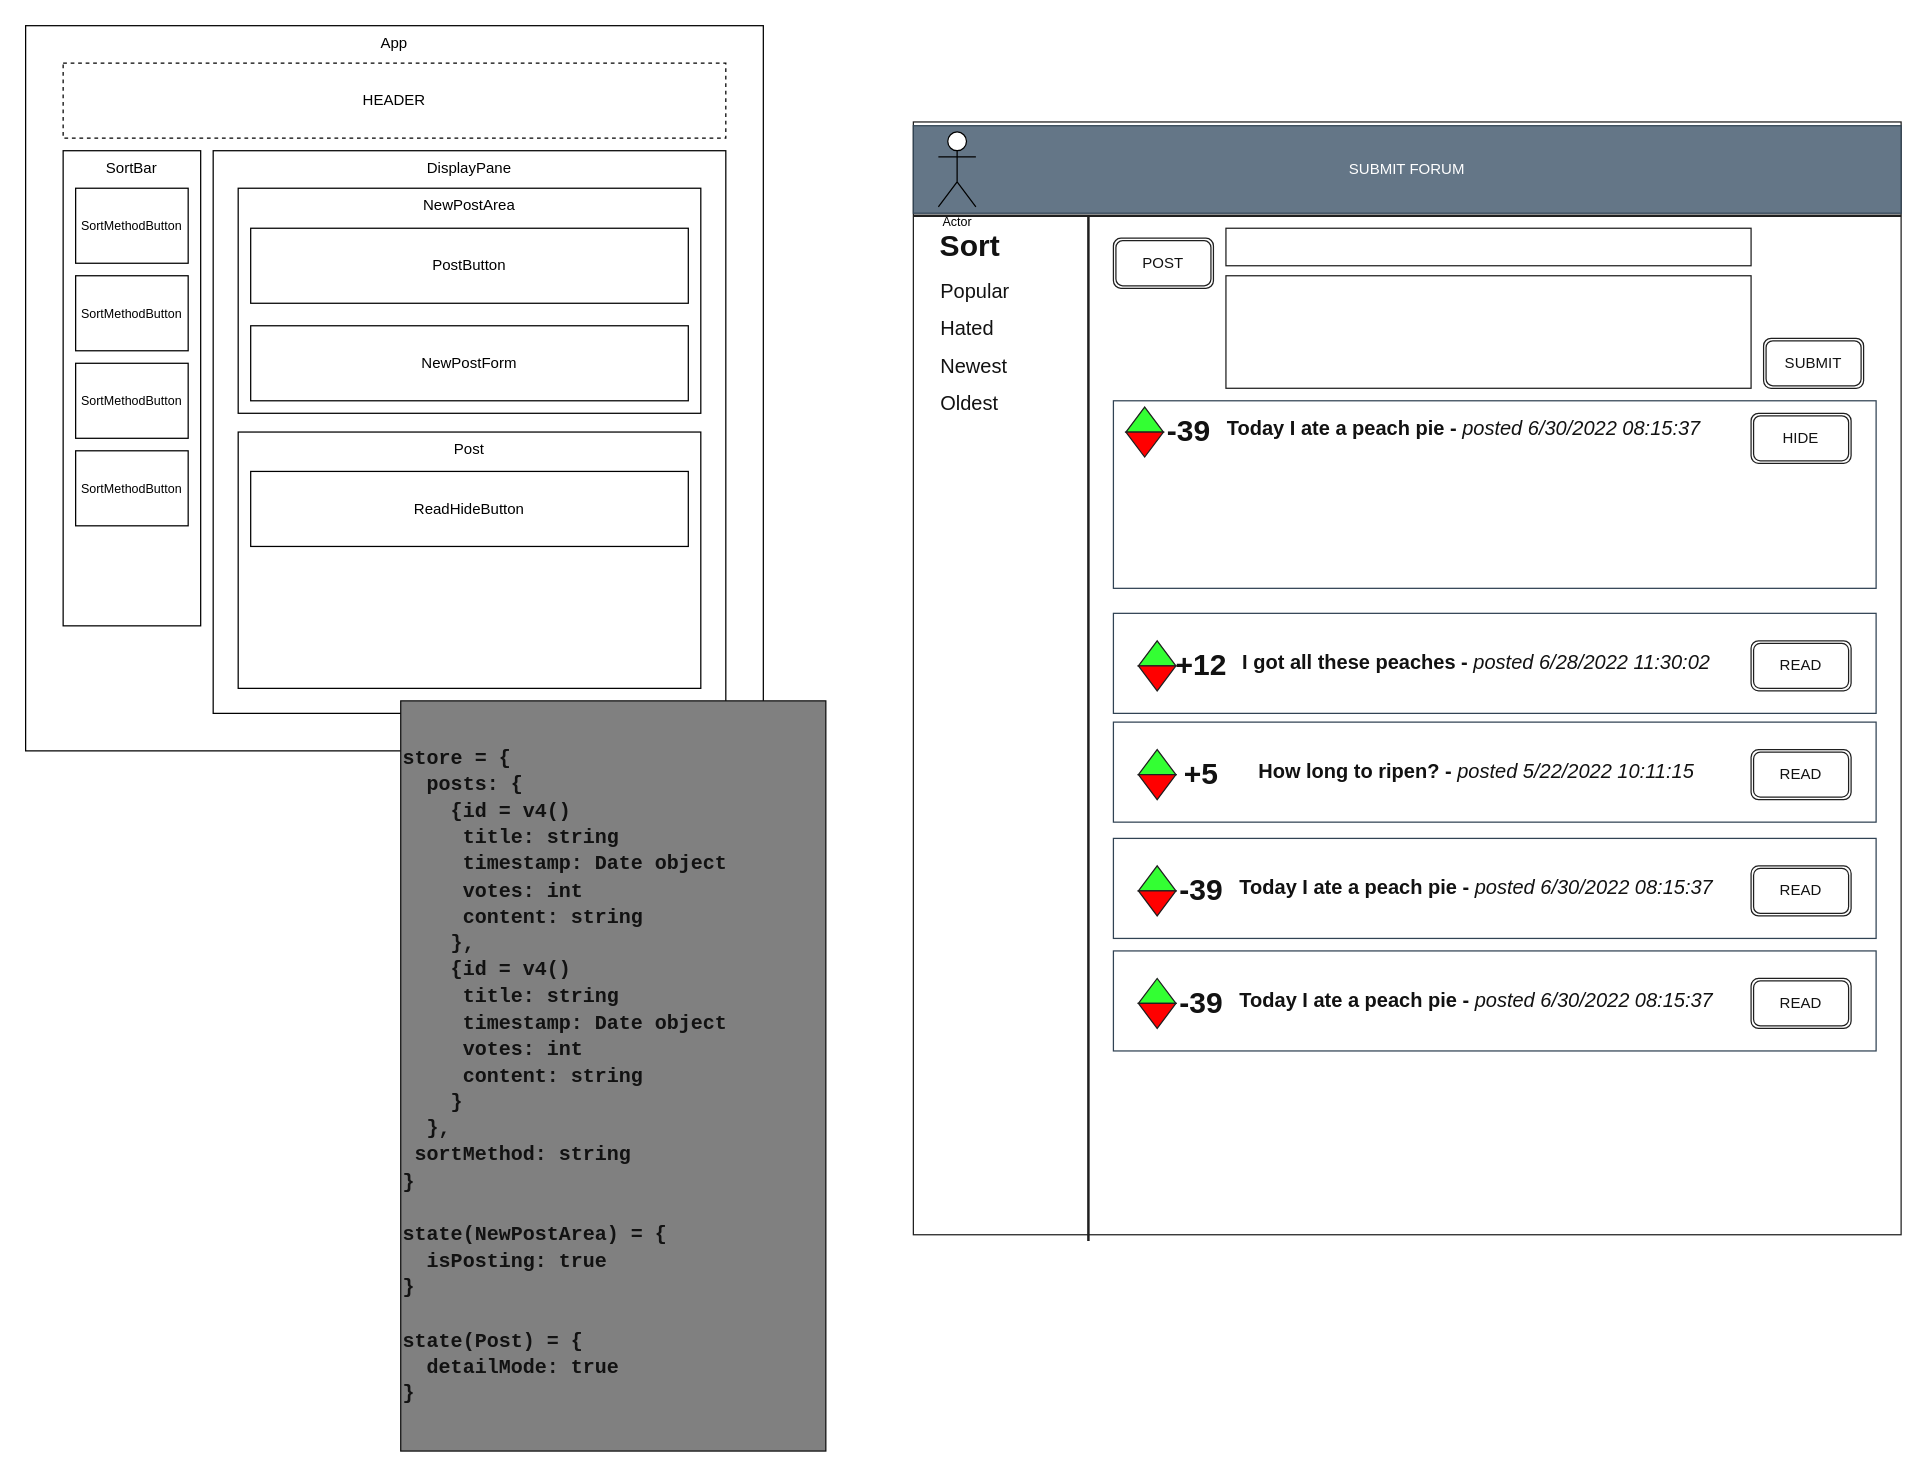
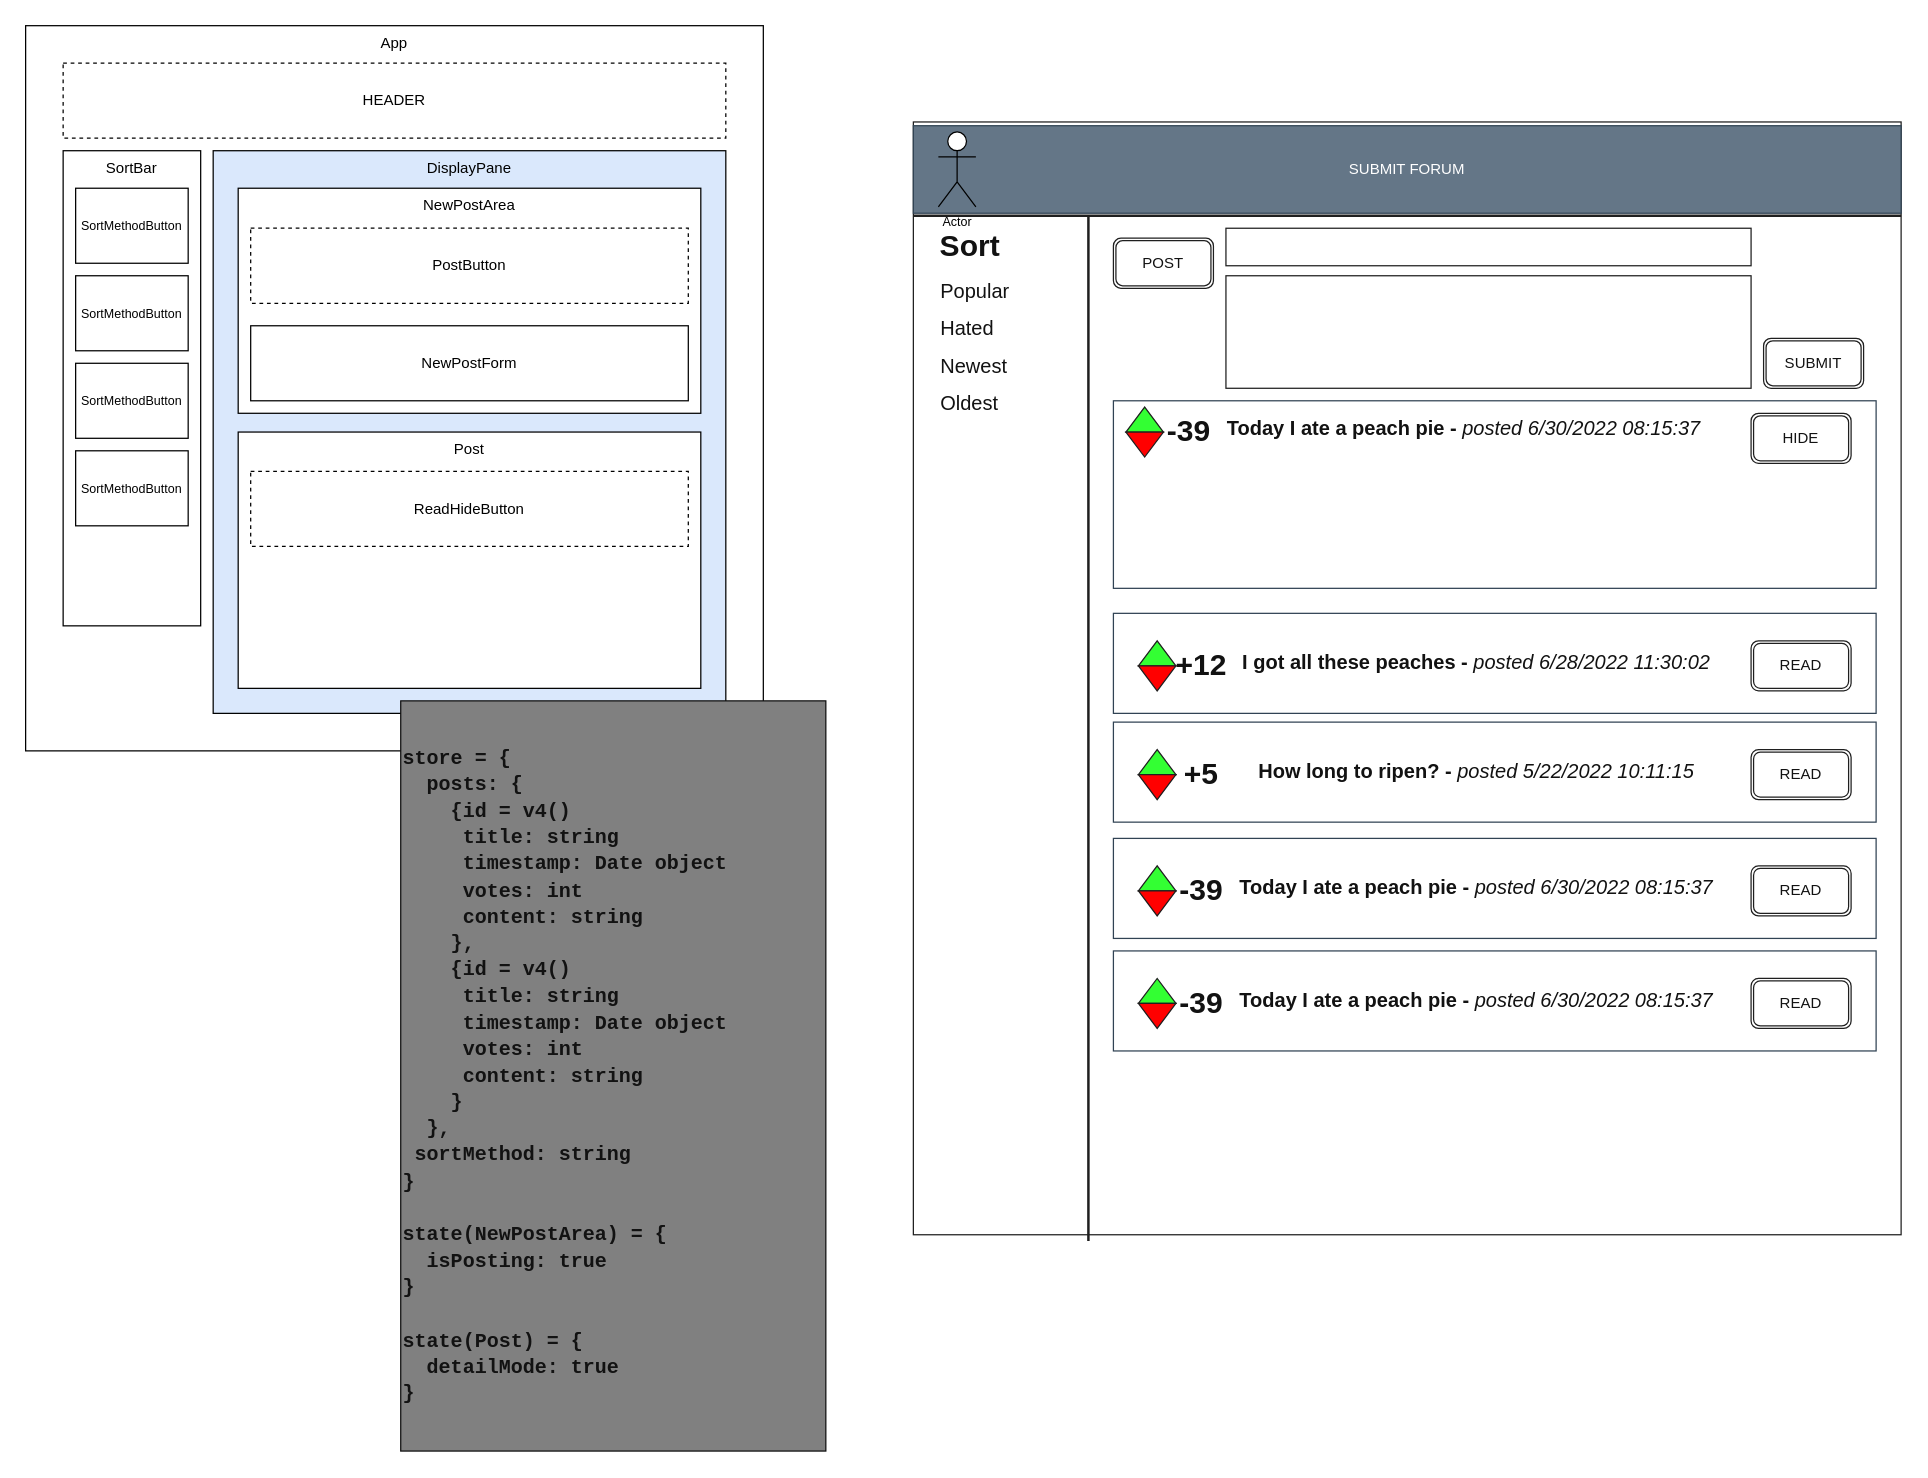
- <mxCell id="5" value="DisplayPane" style="rounded=0;whiteSpace=wrap;html=1;verticalAlign=top;" parent="1" vertex="1"><mxGeometry x="170" y="120" width="410" height="450" as="geometry" /></mxCell>
+ <mxCell id="5" value="DisplayPane" style="rounded=0;whiteSpace=wrap;html=1;verticalAlign=top;fillColor=#dae8fc;" parent="1" vertex="1"><mxGeometry x="170" y="120" width="410" height="450" as="geometry" /></mxCell>
- <mxCell id="52" value="PostButton" style="rounded=0;whiteSpace=wrap;html=1;" parent="1" vertex="1"><mxGeometry x="200" y="182" width="350" height="60" as="geometry" /></mxCell>
+ <mxCell id="52" value="PostButton" style="rounded=0;whiteSpace=wrap;html=1;dashed=1;" parent="1" vertex="1"><mxGeometry x="200" y="182" width="350" height="60" as="geometry" /></mxCell>
- <mxCell id="53" value="ReadHideButton" style="rounded=0;whiteSpace=wrap;html=1;" parent="1" vertex="1"><mxGeometry x="200" y="376.5" width="350" height="60" as="geometry" /></mxCell>
+ <mxCell id="53" value="ReadHideButton" style="rounded=0;whiteSpace=wrap;html=1;dashed=1;" parent="1" vertex="1"><mxGeometry x="200" y="376.5" width="350" height="60" as="geometry" /></mxCell>
